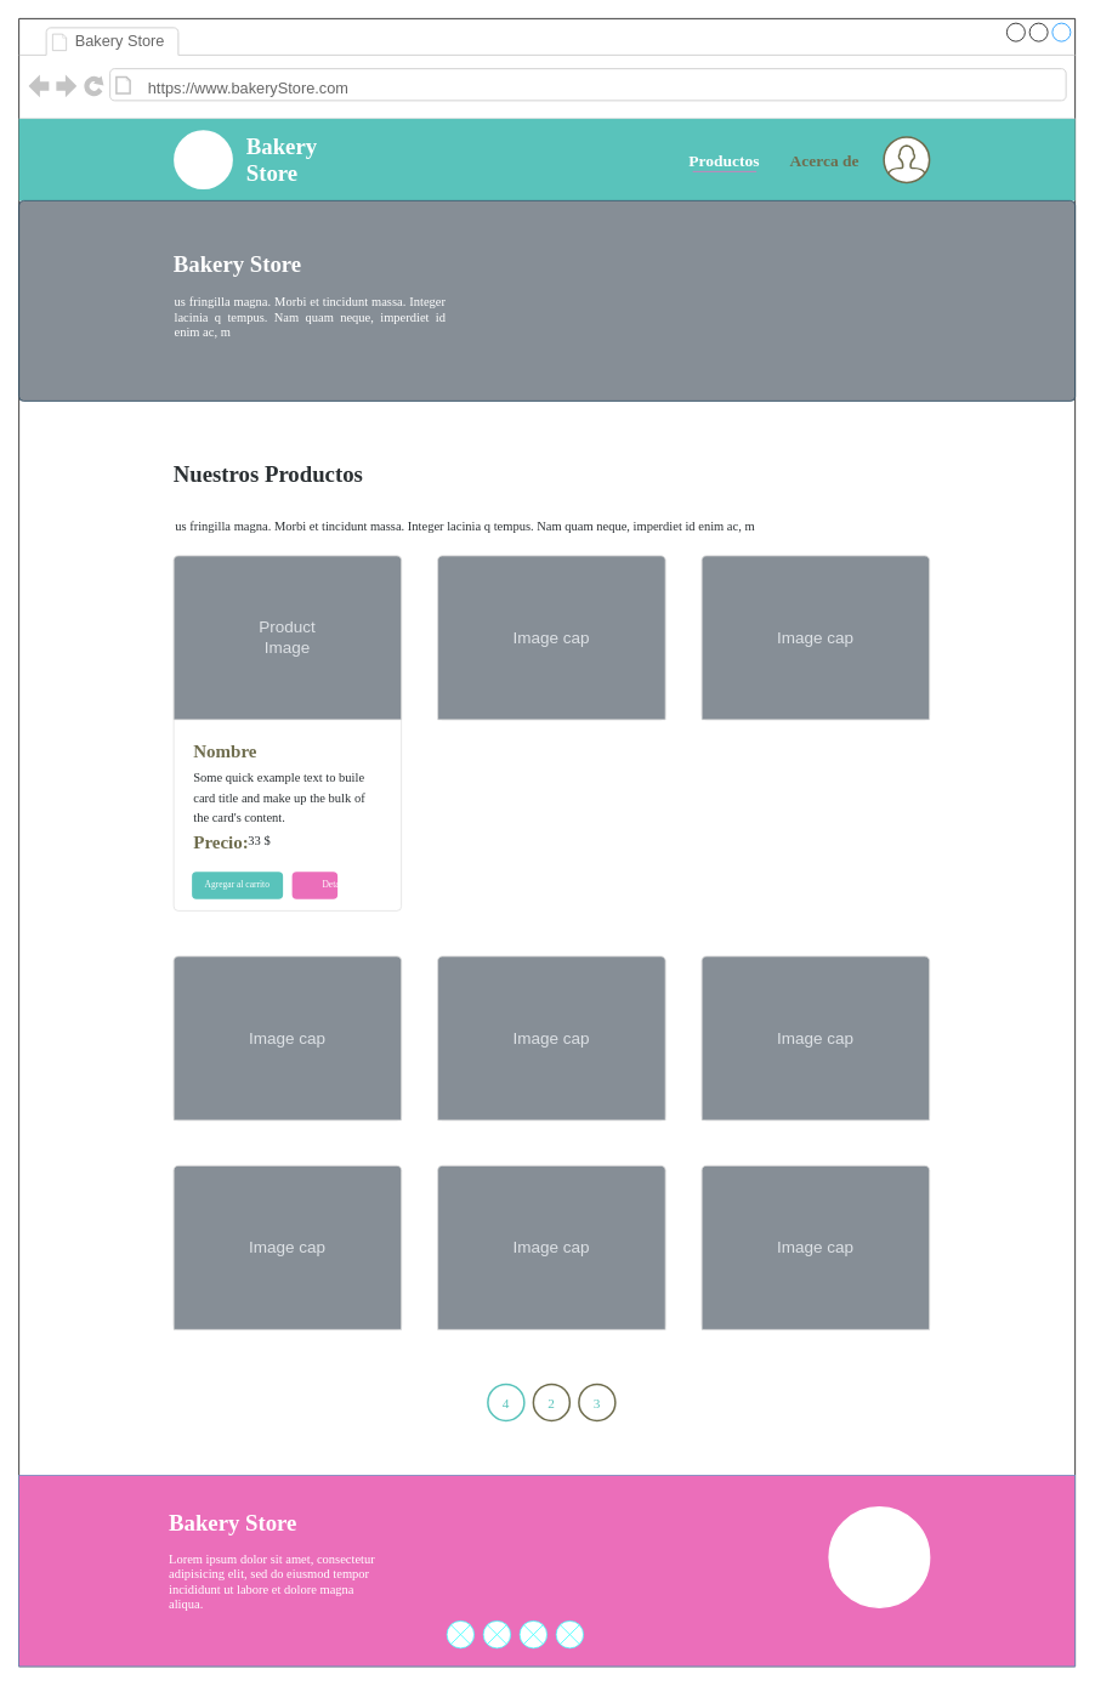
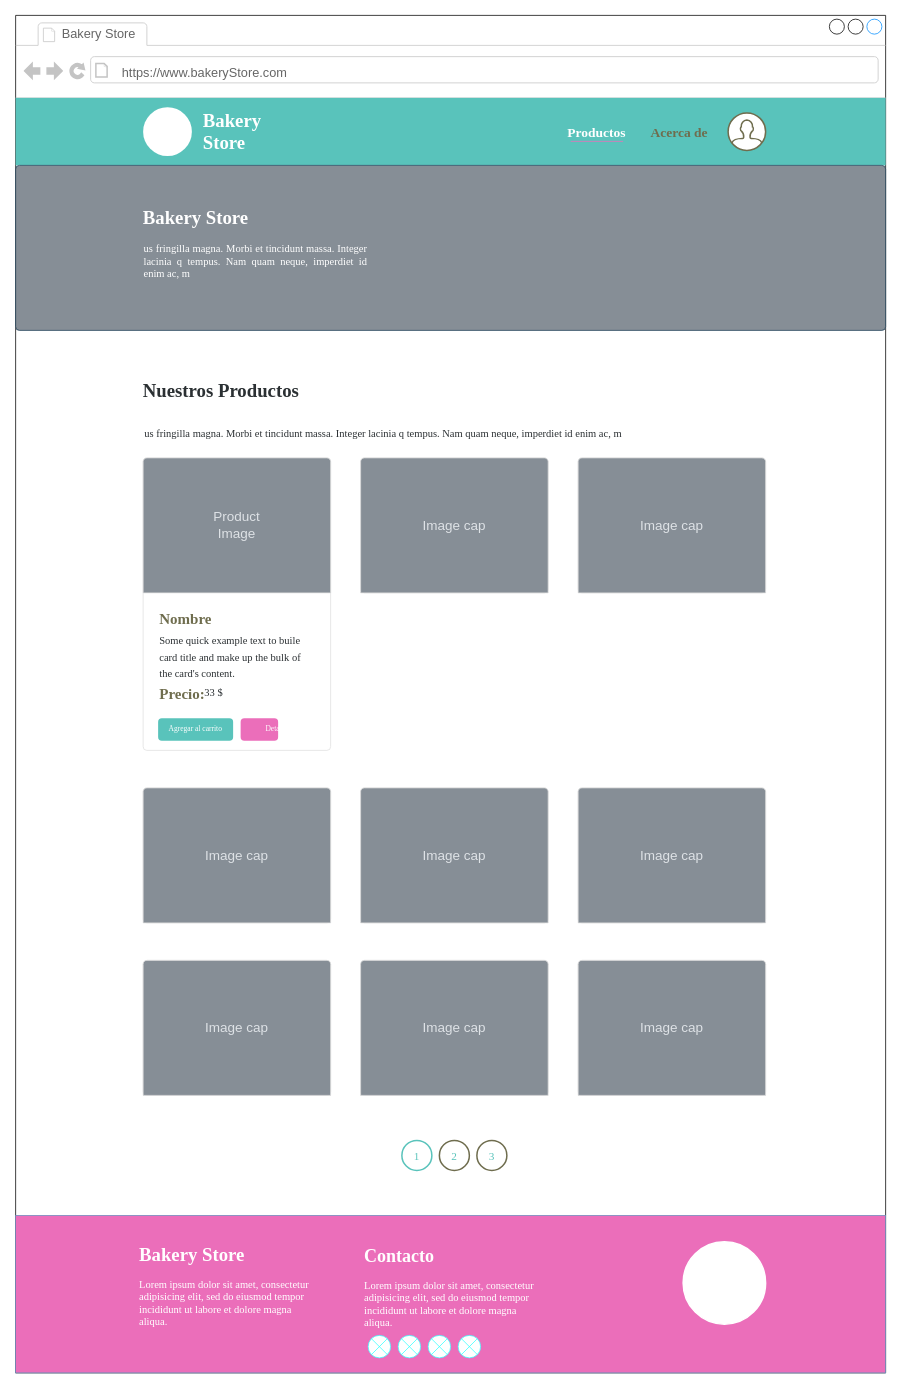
- <mxCell id="53" value="&lt;font face=&quot;Raleway&quot; style=&quot;font-size: 15px&quot; color=&quot;#59c3bb&quot;&gt;4&lt;/font&gt;" style="text;html=1;strokeColor=none;fillColor=none;align=center;verticalAlign=middle;whiteSpace=wrap;rounded=0;labelBackgroundColor=none;fontColor=#FFFFFF;" vertex="1" parent="51"><mxGeometry width="40" height="40" as="geometry" /></mxCell>
+ <mxCell id="53" value="&lt;font face=&quot;Raleway&quot; style=&quot;font-size: 15px&quot; color=&quot;#59c3bb&quot;&gt;1&lt;/font&gt;" style="text;html=1;strokeColor=none;fillColor=none;align=center;verticalAlign=middle;whiteSpace=wrap;rounded=0;labelBackgroundColor=none;fontColor=#FFFFFF;" vertex="1" parent="51"><mxGeometry width="40" height="40" as="geometry" /></mxCell>
+ <mxCell id="31" value="&lt;h1&gt;&lt;font face=&quot;Raleway&quot;&gt;Contacto&lt;/font&gt;&lt;/h1&gt;&lt;p&gt;&lt;font face=&quot;Raleway&quot; style=&quot;font-size: 14px&quot;&gt;Lorem ipsum dolor sit amet, consectetur adipisicing elit, sed do eiusmod tempor incididunt ut labore et dolore magna aliqua.&lt;/font&gt;&lt;/p&gt;" style="text;html=1;strokeColor=none;fillColor=none;spacing=5;spacingTop=-20;whiteSpace=wrap;overflow=hidden;rounded=0;fontColor=#FFFFFF;" parent="30" vertex="1"><mxGeometry x="460" y="35" width="240" height="120" as="geometry" /></mxCell>
